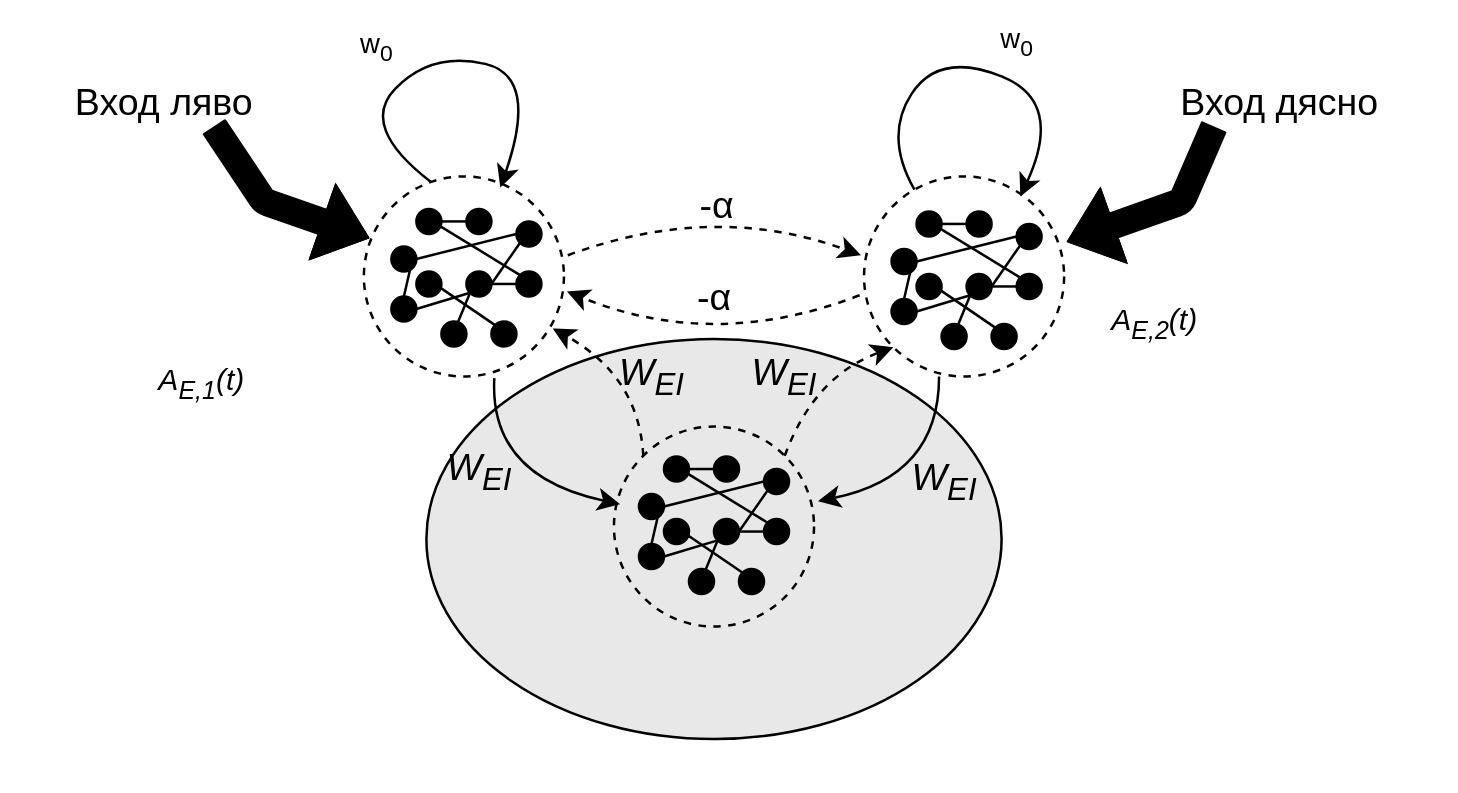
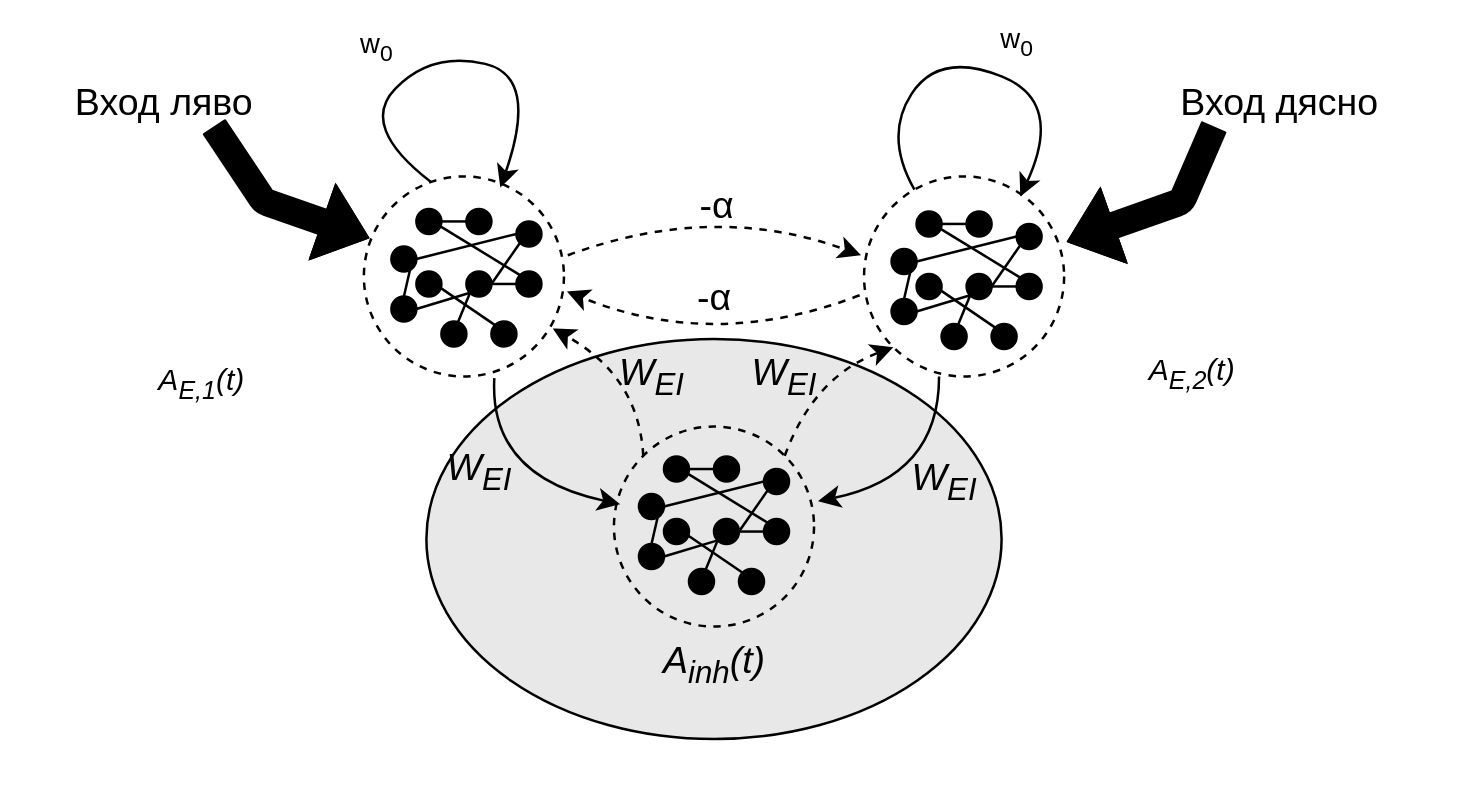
- <mxCell id="85" value="&lt;i&gt;A&lt;sub&gt;E,2&lt;/sub&gt;(t)&lt;/i&gt;" style="text;html=1;align=center;verticalAlign=middle;resizable=0;points=[];autosize=1;strokeColor=none;fillColor=none;" vertex="1" parent="1"><mxGeometry x="431" y="114" width="60" height="30" as="geometry" /></mxCell>
+ <mxCell id="85" value="&lt;i&gt;A&lt;sub&gt;E,2&lt;/sub&gt;(t)&lt;/i&gt;" style="text;html=1;align=center;verticalAlign=middle;resizable=0;points=[];autosize=1;strokeColor=none;fillColor=none;" vertex="1" parent="1"><mxGeometry x="446" y="134" width="60" height="30" as="geometry" /></mxCell>
+ <mxCell id="86" value="&lt;i&gt;A&lt;sub&gt;inh&lt;/sub&gt;(t)&lt;/i&gt;" style="text;html=1;align=center;verticalAlign=middle;resizable=0;points=[];autosize=1;strokeColor=none;fillColor=none;fontSize=15;" vertex="1" parent="1"><mxGeometry x="255" y="250" width="60" height="30" as="geometry" /></mxCell>
